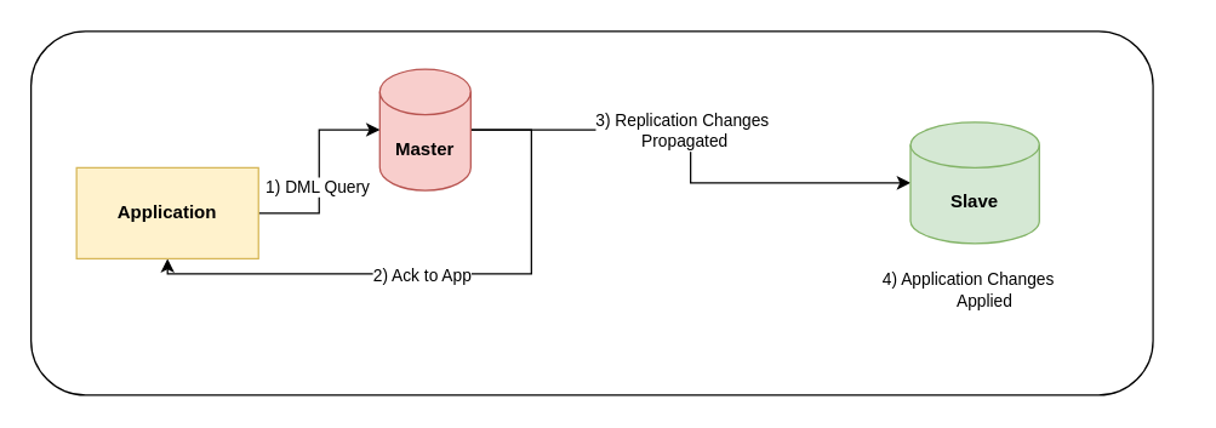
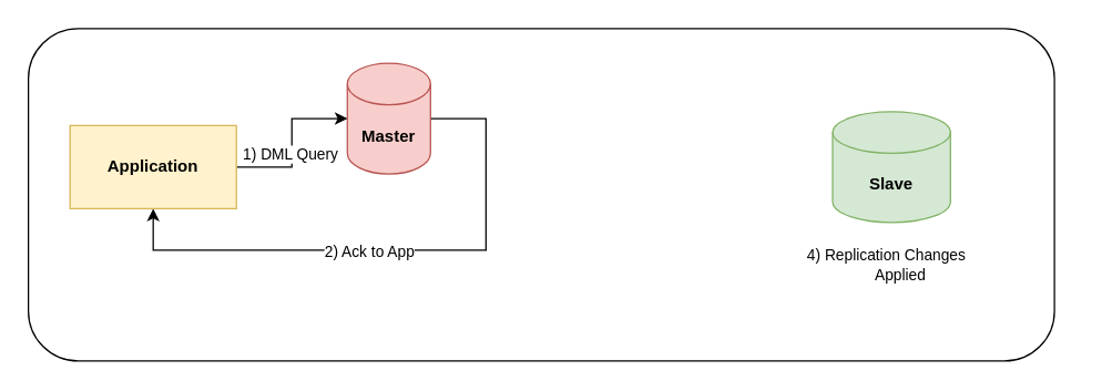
- <mxCell id="4" style="edgeStyle=orthogonalEdgeStyle;rounded=0;orthogonalLoop=1;jettySize=auto;html=1;entryX=0;entryY=0.5;entryDx=0;entryDy=0;entryPerimeter=0;" edge="1" parent="1" source="6" target="7"><mxGeometry relative="1" as="geometry" /></mxCell>
- <mxCell id="5" value="3) Replication Changes&amp;nbsp;&lt;br&gt;Propagated" style="edgeLabel;html=1;align=center;verticalAlign=middle;resizable=0;points=[];" vertex="1" connectable="0" parent="4"><mxGeometry x="-0.283" y="3" relative="1" as="geometry"><mxPoint x="23" y="3" as="offset" /></mxGeometry></mxCell>
- <mxCell id="10" value="&lt;b&gt;Application&lt;/b&gt;" style="rounded=0;whiteSpace=wrap;html=1;fillColor=#fff2cc;strokeColor=#d6b656;" vertex="1" parent="1"><mxGeometry x="50" y="110" width="120" height="60" as="geometry" /></mxCell>
+ <mxCell id="10" value="&lt;b&gt;Application&lt;/b&gt;" style="rounded=0;whiteSpace=wrap;html=1;fillColor=#fff2cc;strokeColor=#d6b656;" vertex="1" parent="1"><mxGeometry x="50" y="90" width="120" height="60" as="geometry" /></mxCell>
- <mxCell id="11" value="&lt;span style=&quot;color: rgb(0, 0, 0); font-family: Helvetica; font-size: 11px; font-style: normal; font-variant-ligatures: normal; font-variant-caps: normal; letter-spacing: normal; orphans: 2; text-align: center; text-indent: 0px; text-transform: none; widows: 2; word-spacing: 0px; -webkit-text-stroke-width: 0px; text-decoration-thickness: initial; text-decoration-style: initial; text-decoration-color: initial;&quot;&gt;4) Application Changes &lt;br&gt;&lt;span style=&quot;white-space: pre;&quot;&gt;&#09;&lt;/span&gt;&lt;span style=&quot;white-space: pre;&quot;&gt;&#09;&lt;/span&gt;Applied&lt;/span&gt;" style="text;whiteSpace=wrap;html=1;" vertex="1" parent="1"><mxGeometry x="580" y="170" width="200" height="30" as="geometry" /></mxCell>
+ <mxCell id="11" value="&lt;span style=&quot;color: rgb(0, 0, 0); font-family: Helvetica; font-size: 11px; font-style: normal; font-variant-ligatures: normal; font-variant-caps: normal; letter-spacing: normal; orphans: 2; text-align: center; text-indent: 0px; text-transform: none; widows: 2; word-spacing: 0px; -webkit-text-stroke-width: 0px; text-decoration-thickness: initial; text-decoration-style: initial; text-decoration-color: initial;&quot;&gt;4) Replication Changes &lt;br&gt;&lt;span style=&quot;white-space: pre;&quot;&gt;&#09;&lt;/span&gt;&lt;span style=&quot;white-space: pre;&quot;&gt;&#09;&lt;/span&gt;Applied&lt;/span&gt;" style="text;whiteSpace=wrap;html=1;" vertex="1" parent="1"><mxGeometry x="580" y="170" width="200" height="30" as="geometry" /></mxCell>
